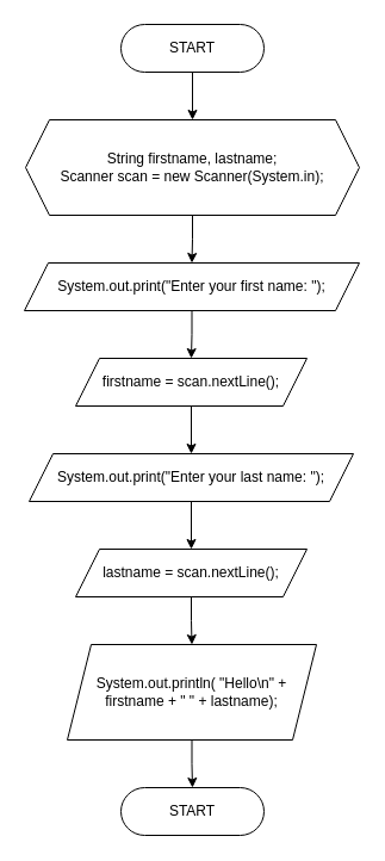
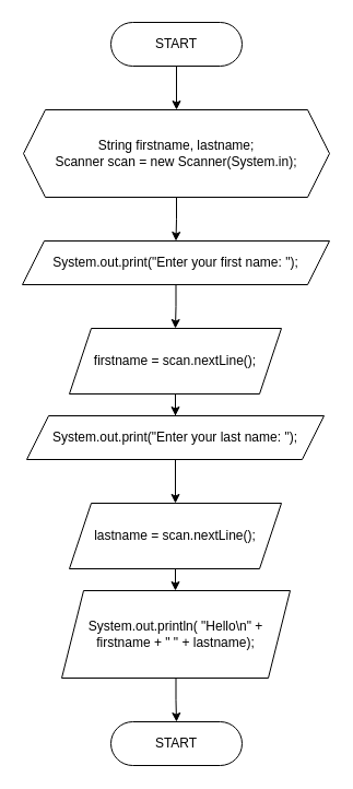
- <mxCell id="8" value="firstname = scan.nextLine();" style="shape=parallelogram;perimeter=parallelogramPerimeter;whiteSpace=wrap;html=1;fixedSize=1;" vertex="1" parent="1"><mxGeometry x="63" y="300" width="194" height="40" as="geometry" /></mxCell>
+ <mxCell id="8" value="firstname = scan.nextLine();" style="shape=parallelogram;perimeter=parallelogramPerimeter;whiteSpace=wrap;html=1;fixedSize=1;" vertex="1" parent="1"><mxGeometry x="63" y="300" width="194" height="60" as="geometry" /></mxCell>
- <mxCell id="12" value="lastname = scan.nextLine();" style="shape=parallelogram;perimeter=parallelogramPerimeter;whiteSpace=wrap;html=1;fixedSize=1;" vertex="1" parent="1"><mxGeometry x="63" y="460" width="194" height="40" as="geometry" /></mxCell>
+ <mxCell id="12" value="lastname = scan.nextLine();" style="shape=parallelogram;perimeter=parallelogramPerimeter;whiteSpace=wrap;html=1;fixedSize=1;" vertex="1" parent="1"><mxGeometry x="63" y="460" width="194" height="60" as="geometry" /></mxCell>
